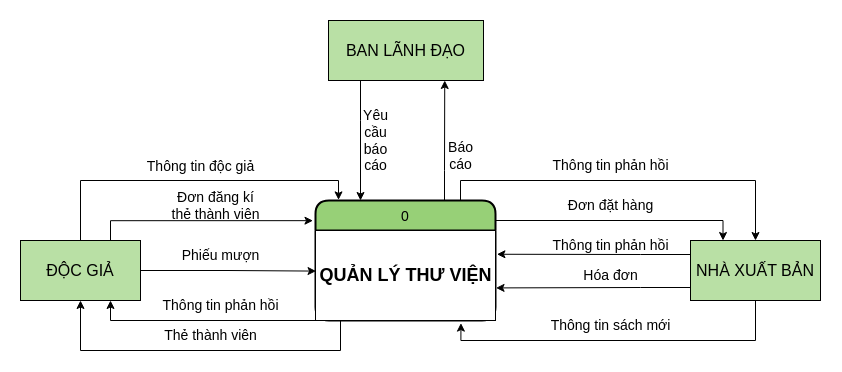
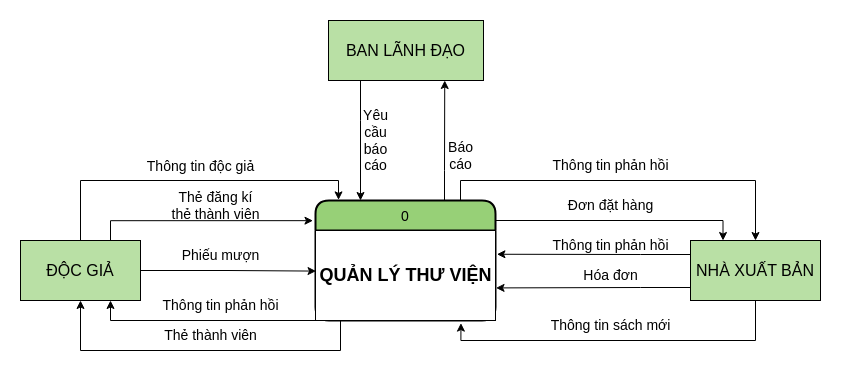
- <mxCell id="16" value="Đơn&amp;nbsp;đăng kí &lt;br&gt;thẻ thành viên" style="text;html=1;align=center;verticalAlign=middle;resizable=0;points=[];autosize=1;strokeColor=none;fillColor=none;fontSize=14;" parent="1" vertex="1"><mxGeometry x="160" y="180" width="110" height="50" as="geometry" /></mxCell>
+ <mxCell id="16" value="Thẻ&amp;nbsp;đăng kí &lt;br&gt;thẻ thành viên" style="text;html=1;align=center;verticalAlign=middle;resizable=0;points=[];autosize=1;strokeColor=none;fillColor=none;fontSize=14;" parent="1" vertex="1"><mxGeometry x="160" y="180" width="110" height="50" as="geometry" /></mxCell>
